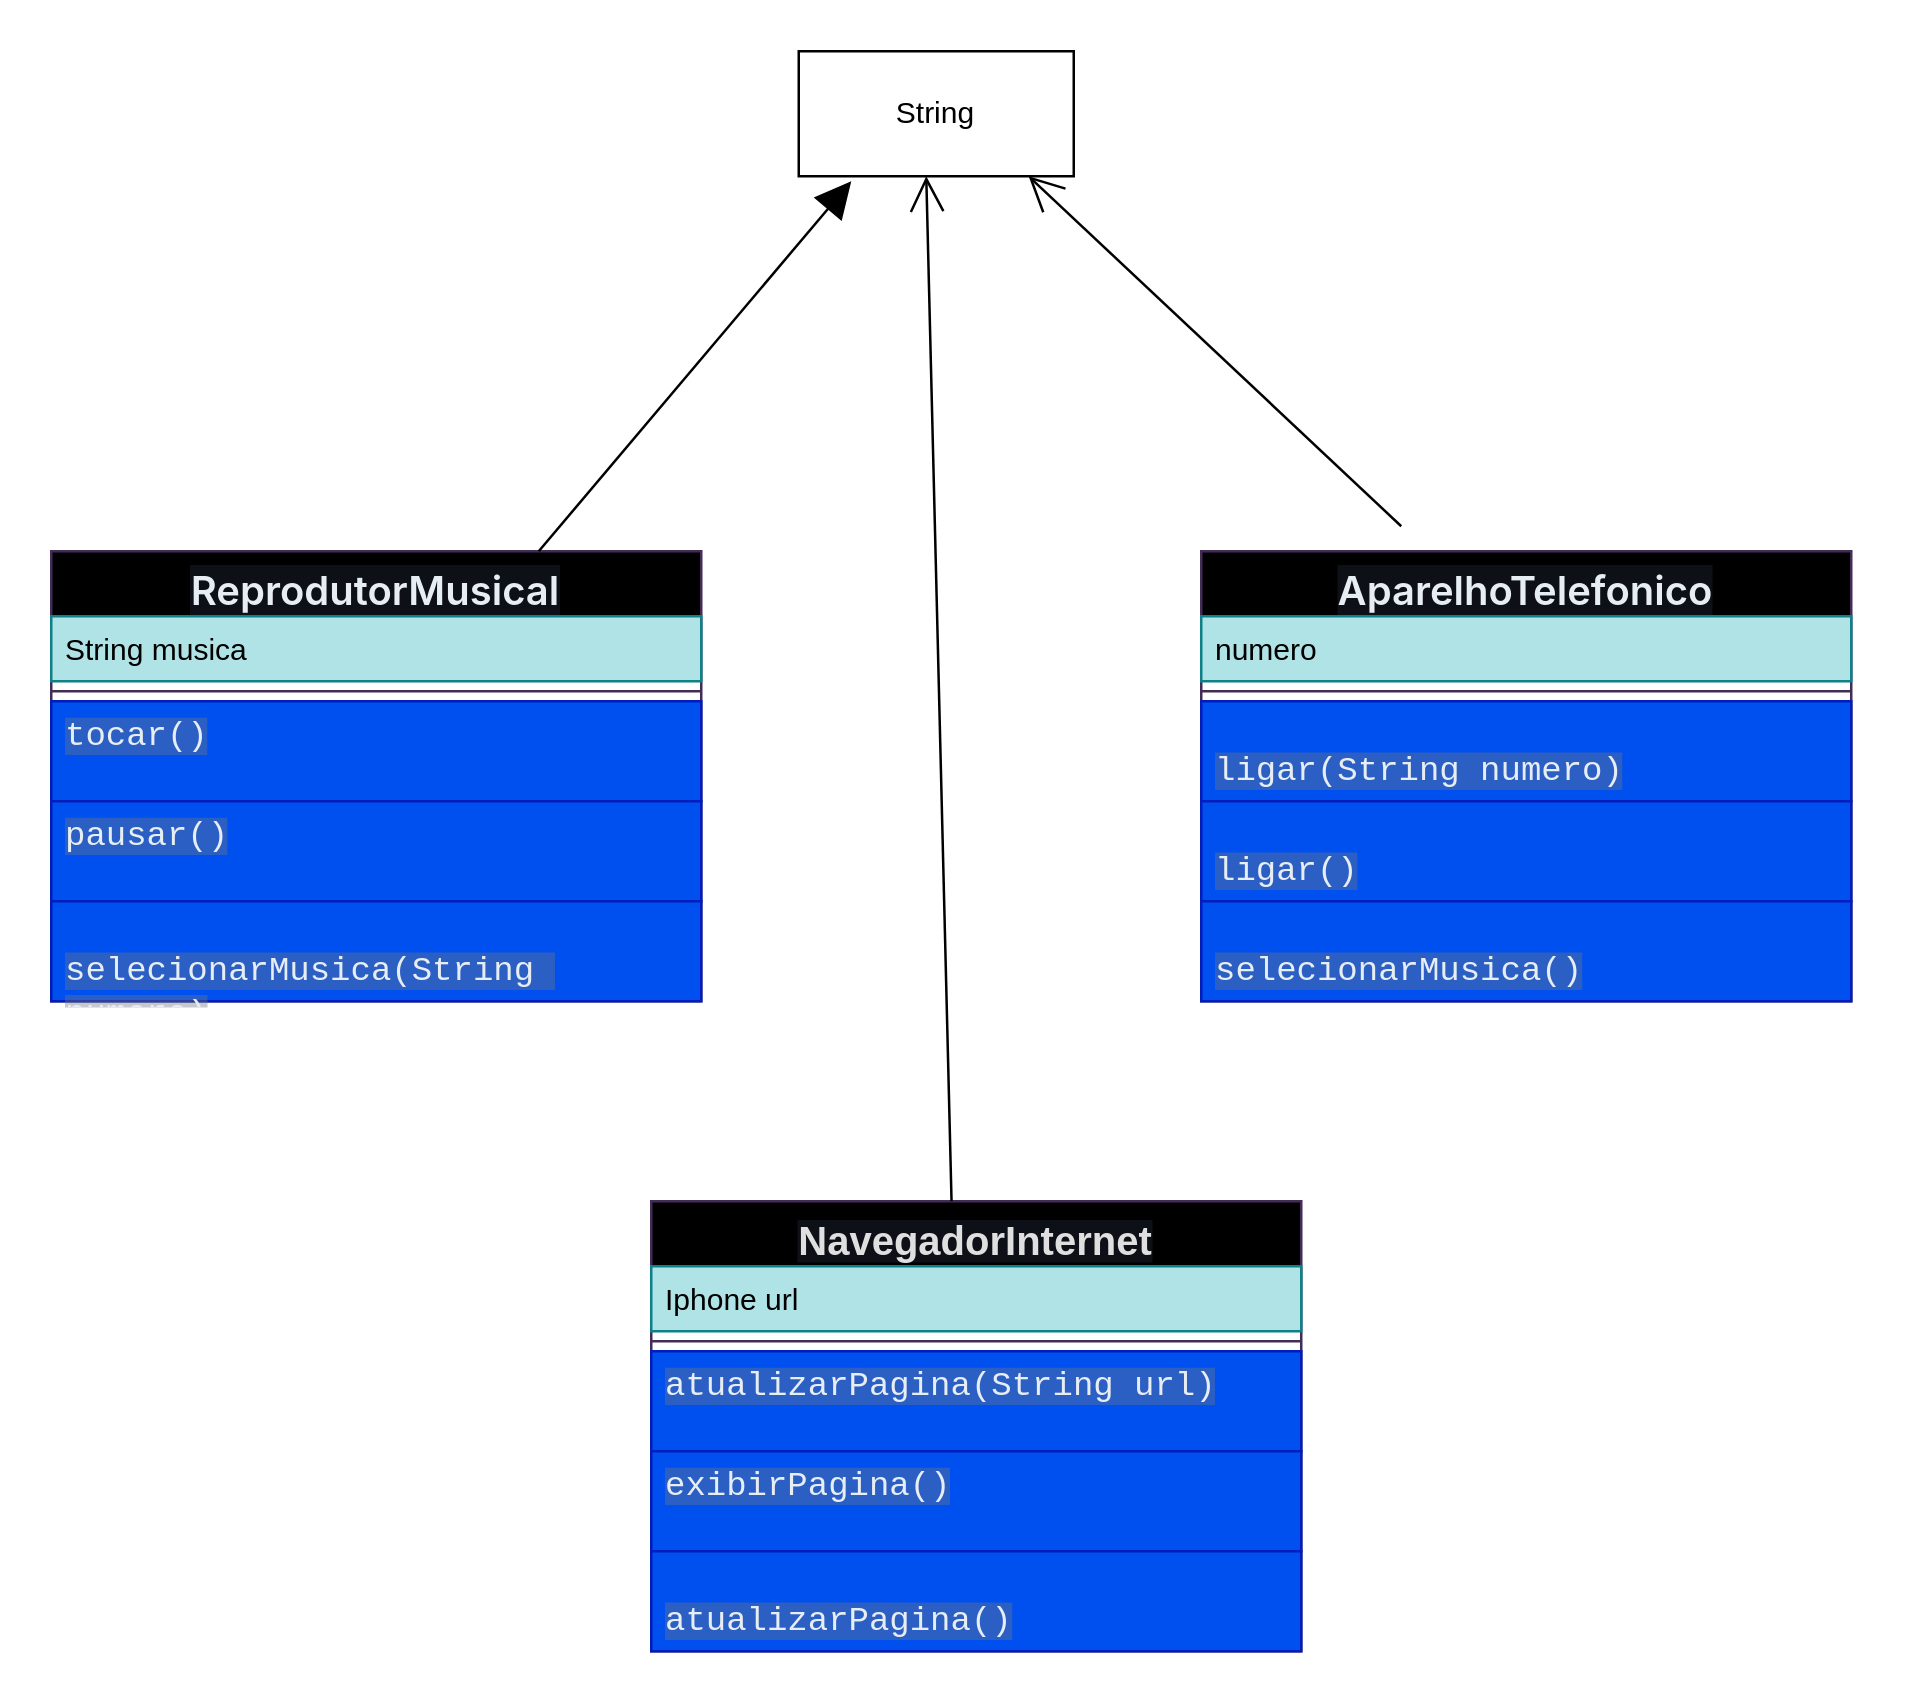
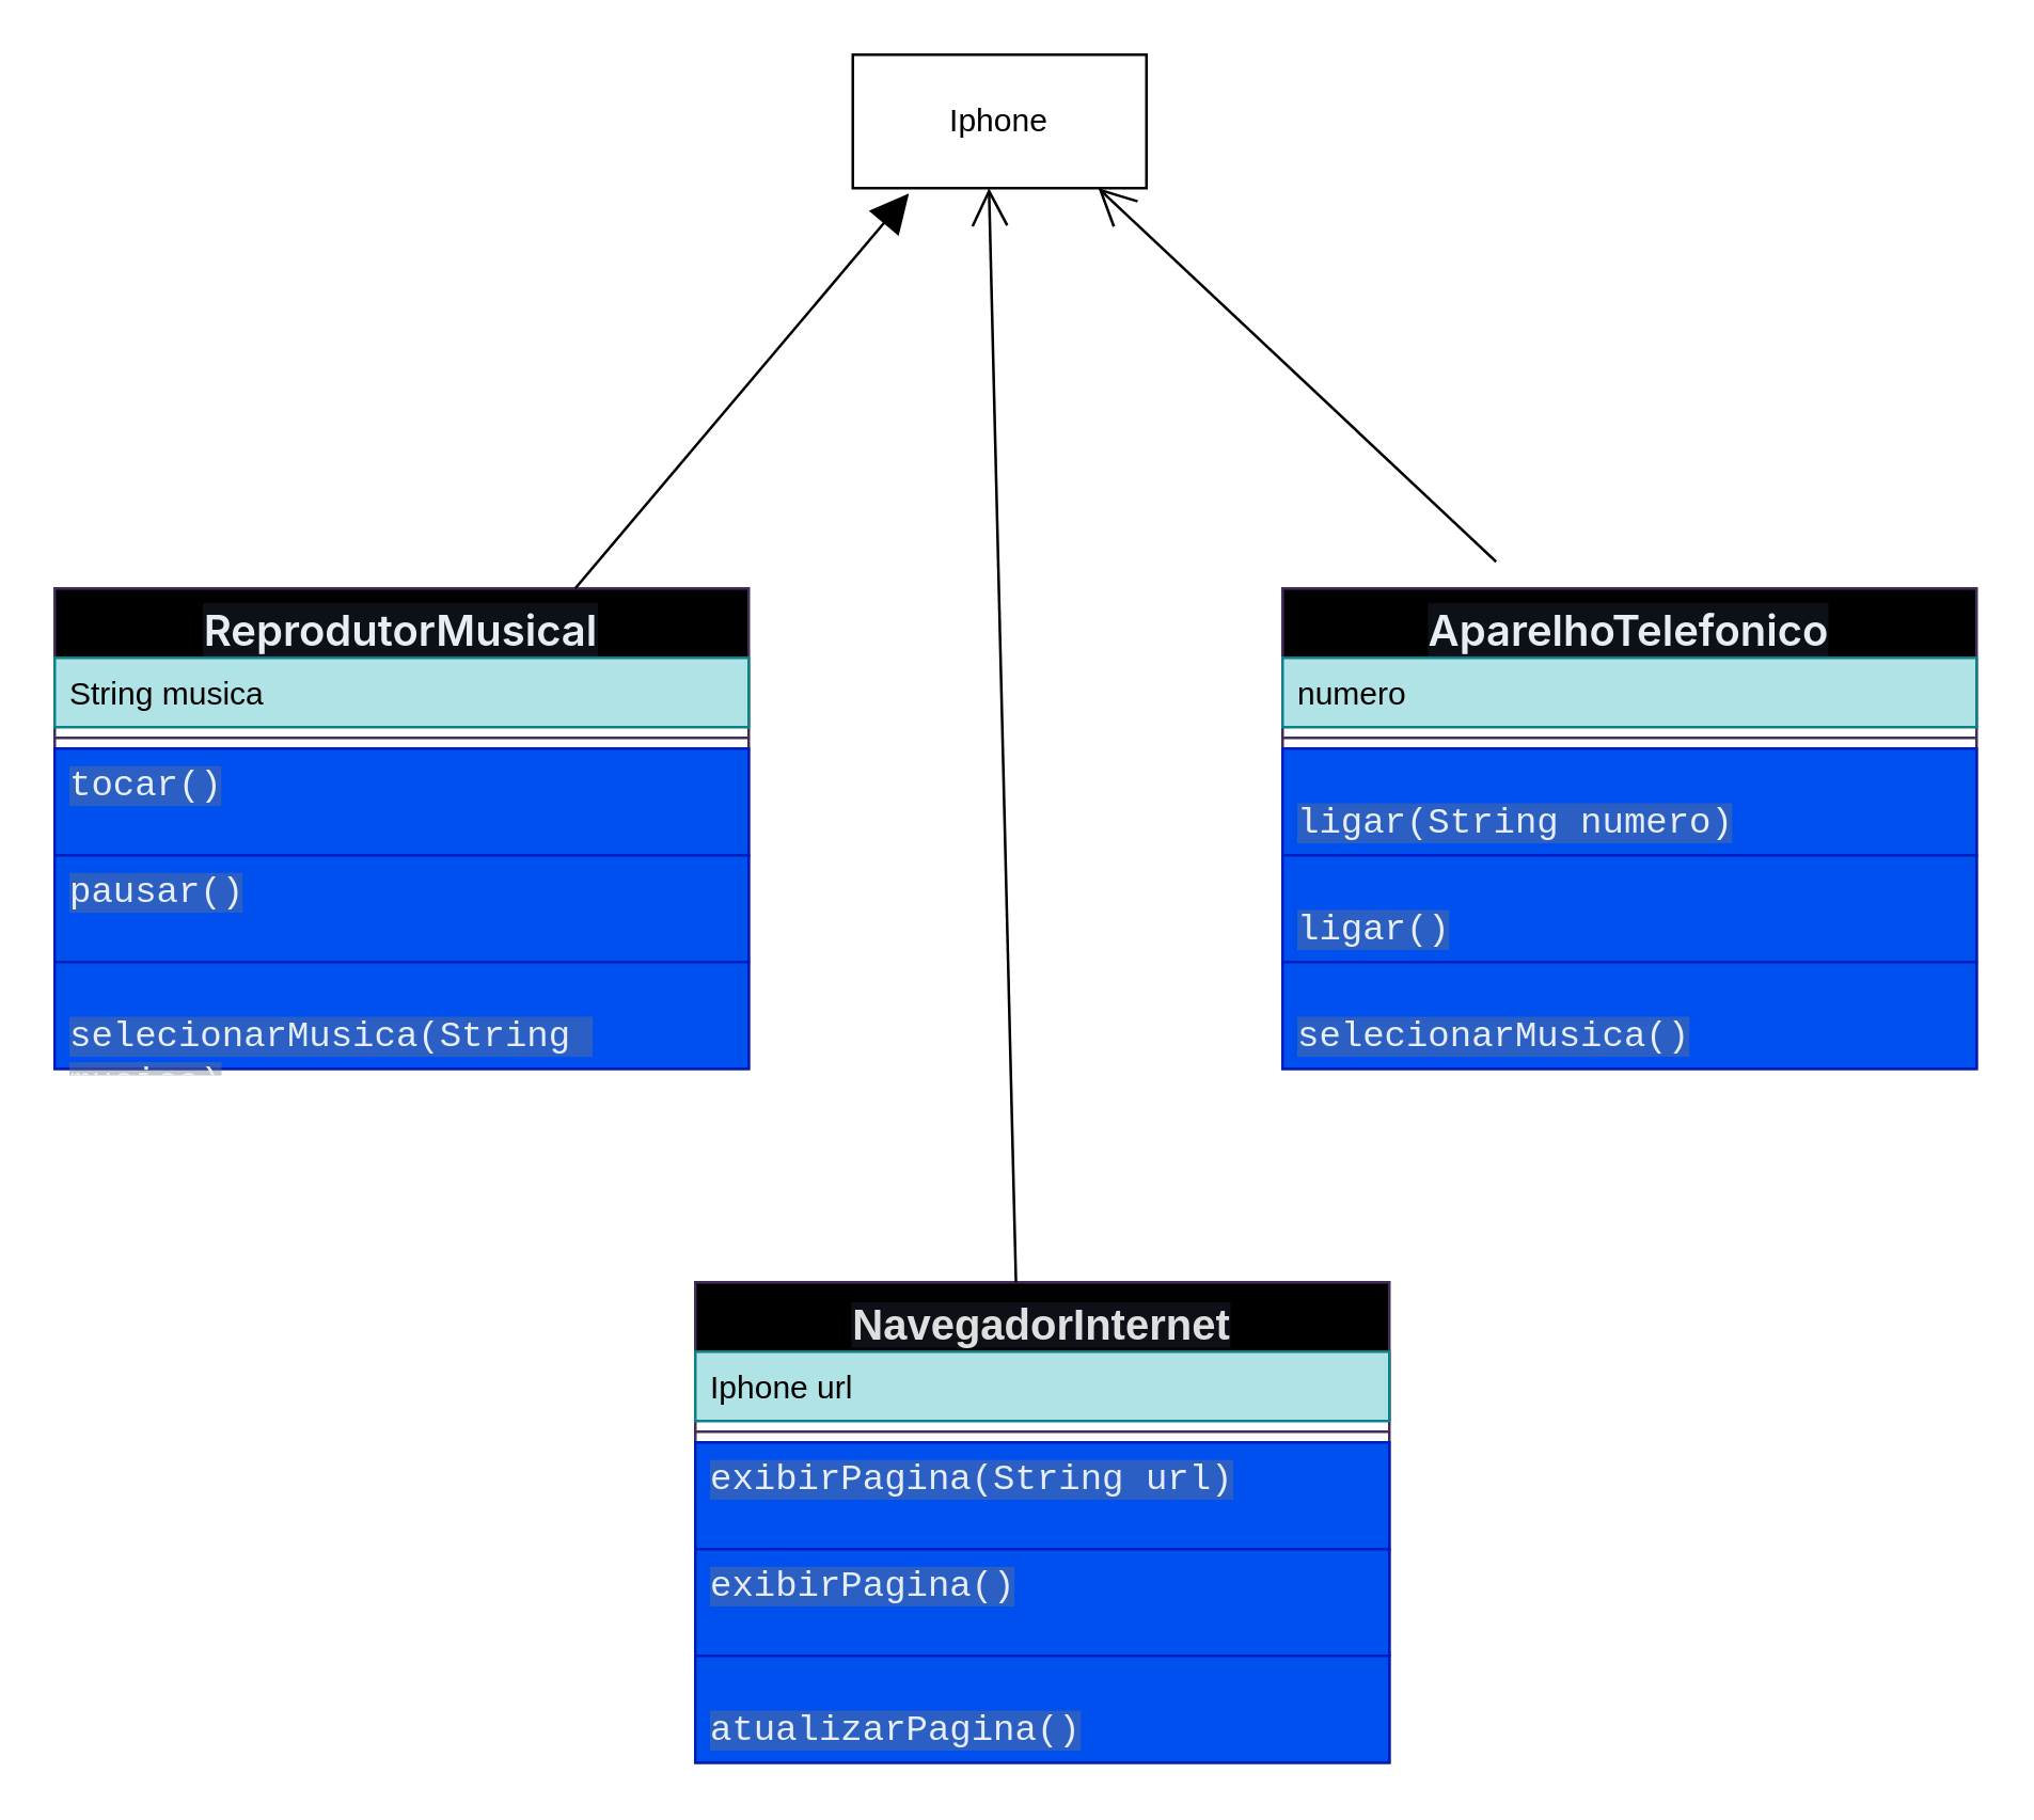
- <mxCell id="20" value="String" style="html=1;whiteSpace=wrap;" vertex="1" parent="1"><mxGeometry x="319" y="20" width="110" height="50" as="geometry" /></mxCell>
+ <mxCell id="20" value="Iphone" style="html=1;whiteSpace=wrap;" vertex="1" parent="1"><mxGeometry x="319" y="20" width="110" height="50" as="geometry" /></mxCell>
- <mxCell id="7" value="&#10;&lt;span style=&quot;color: rgb(230, 237, 243); font-family: ui-monospace, SFMono-Regular, &amp;quot;SF Mono&amp;quot;, Menlo, Consolas, &amp;quot;Liberation Mono&amp;quot;, monospace; font-size: 13.6px; font-style: normal; font-variant-ligatures: normal; font-variant-caps: normal; font-weight: 400; letter-spacing: normal; orphans: 2; text-align: left; text-indent: 0px; text-transform: none; widows: 2; word-spacing: 0px; -webkit-text-stroke-width: 0px; white-space: break-spaces; background-color: rgba(110, 118, 129, 0.4); text-decoration-thickness: initial; text-decoration-style: initial; text-decoration-color: initial; display: inline !important; float: none;&quot;&gt;selecionarMusica(String numero)&lt;/span&gt;&#10;&#10;" style="text;strokeColor=#001DBC;fillColor=#0050ef;align=left;verticalAlign=top;spacingLeft=4;spacingRight=4;overflow=hidden;rotatable=0;points=[[0,0.5],[1,0.5]];portConstraint=eastwest;whiteSpace=wrap;html=1;fontColor=#ffffff;" vertex="1" parent="2"><mxGeometry y="140" width="260" height="40" as="geometry" /></mxCell>
+ <mxCell id="7" value="&#10;&lt;span style=&quot;color: rgb(230, 237, 243); font-family: ui-monospace, SFMono-Regular, &amp;quot;SF Mono&amp;quot;, Menlo, Consolas, &amp;quot;Liberation Mono&amp;quot;, monospace; font-size: 13.6px; font-style: normal; font-variant-ligatures: normal; font-variant-caps: normal; font-weight: 400; letter-spacing: normal; orphans: 2; text-align: left; text-indent: 0px; text-transform: none; widows: 2; word-spacing: 0px; -webkit-text-stroke-width: 0px; white-space: break-spaces; background-color: rgba(110, 118, 129, 0.4); text-decoration-thickness: initial; text-decoration-style: initial; text-decoration-color: initial; display: inline !important; float: none;&quot;&gt;selecionarMusica(String musica)&lt;/span&gt;&#10;&#10;" style="text;strokeColor=#001DBC;fillColor=#0050ef;align=left;verticalAlign=top;spacingLeft=4;spacingRight=4;overflow=hidden;rotatable=0;points=[[0,0.5],[1,0.5]];portConstraint=eastwest;whiteSpace=wrap;html=1;fontColor=#ffffff;" vertex="1" parent="2"><mxGeometry y="140" width="260" height="40" as="geometry" /></mxCell>
- <mxCell id="11" value="&lt;span style=&quot;color: rgb(230, 237, 243); font-family: ui-monospace, SFMono-Regular, &amp;quot;SF Mono&amp;quot;, Menlo, Consolas, &amp;quot;Liberation Mono&amp;quot;, monospace; font-size: 13.6px; white-space-collapse: break-spaces; background-color: rgba(110, 118, 129, 0.4);&quot;&gt;atualizarPagina(String url)&lt;/span&gt;" style="text;strokeColor=#001DBC;fillColor=#0050ef;align=left;verticalAlign=top;spacingLeft=4;spacingRight=4;overflow=hidden;rotatable=0;points=[[0,0.5],[1,0.5]];portConstraint=eastwest;whiteSpace=wrap;html=1;fontColor=#ffffff;" vertex="1" parent="8"><mxGeometry y="60" width="260" height="40" as="geometry" /></mxCell>
+ <mxCell id="11" value="&lt;span style=&quot;color: rgb(230, 237, 243); font-family: ui-monospace, SFMono-Regular, &amp;quot;SF Mono&amp;quot;, Menlo, Consolas, &amp;quot;Liberation Mono&amp;quot;, monospace; font-size: 13.6px; white-space-collapse: break-spaces; background-color: rgba(110, 118, 129, 0.4);&quot;&gt;exibirPagina(String url)&lt;/span&gt;" style="text;strokeColor=#001DBC;fillColor=#0050ef;align=left;verticalAlign=top;spacingLeft=4;spacingRight=4;overflow=hidden;rotatable=0;points=[[0,0.5],[1,0.5]];portConstraint=eastwest;whiteSpace=wrap;html=1;fontColor=#ffffff;" vertex="1" parent="8"><mxGeometry y="60" width="260" height="40" as="geometry" /></mxCell>
